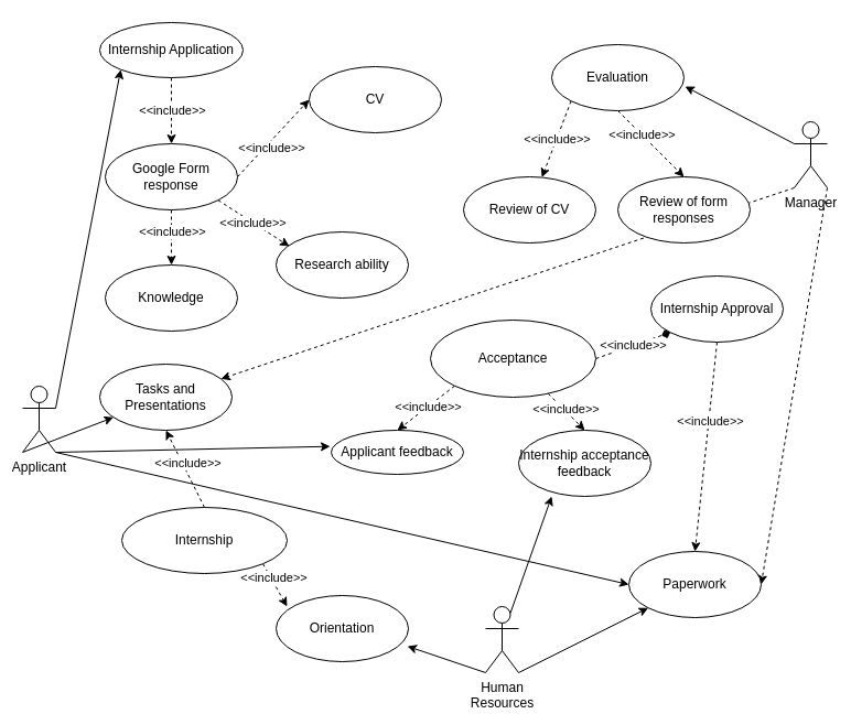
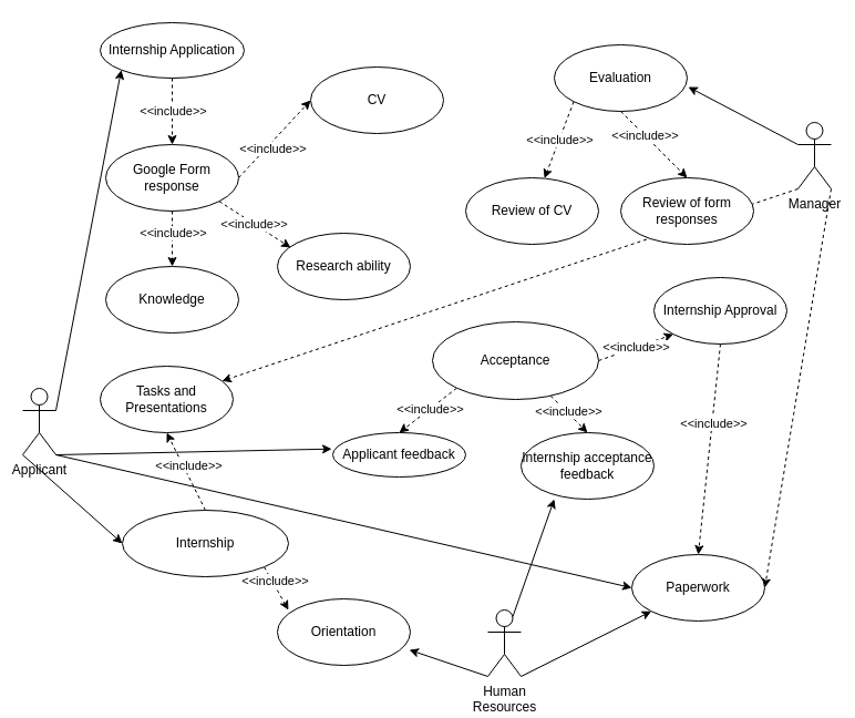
- <mxCell id="39" value="&amp;lt;&amp;lt;include&amp;gt;&amp;gt;" style="edgeStyle=none;rounded=0;orthogonalLoop=1;jettySize=auto;html=1;exitX=1;exitY=0.5;exitDx=0;exitDy=0;dashed=1;entryX=0;entryY=1;entryDx=0;entryDy=0;endArrow=diamond;" edge="1" parent="1" source="40" target="45"><mxGeometry relative="1" as="geometry"><mxPoint x="630" y="300" as="targetPoint" /></mxGeometry></mxCell>
+ <mxCell id="39" value="&amp;lt;&amp;lt;include&amp;gt;&amp;gt;" style="edgeStyle=none;rounded=0;orthogonalLoop=1;jettySize=auto;html=1;exitX=1;exitY=0.5;exitDx=0;exitDy=0;dashed=1;entryX=0;entryY=1;entryDx=0;entryDy=0;" edge="1" parent="1" source="40" target="45"><mxGeometry relative="1" as="geometry"><mxPoint x="630" y="300" as="targetPoint" /></mxGeometry></mxCell>
- <mxCell id="13" style="edgeStyle=none;rounded=0;orthogonalLoop=1;jettySize=auto;html=1;exitX=0;exitY=1;exitDx=0;exitDy=0;exitPerimeter=0;" edge="1" parent="1" source="15" target="52"><mxGeometry relative="1" as="geometry" /></mxCell>
+ <mxCell id="13" style="edgeStyle=none;rounded=0;orthogonalLoop=1;jettySize=auto;html=1;exitX=0;exitY=1;exitDx=0;exitDy=0;exitPerimeter=0;entryX=0;entryY=0.5;entryDx=0;entryDy=0;" edge="1" parent="1" source="15" target="50"><mxGeometry relative="1" as="geometry" /></mxCell>
